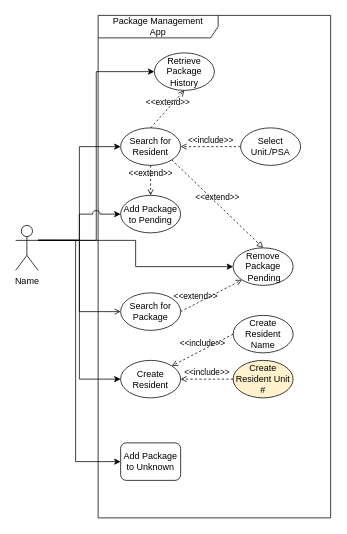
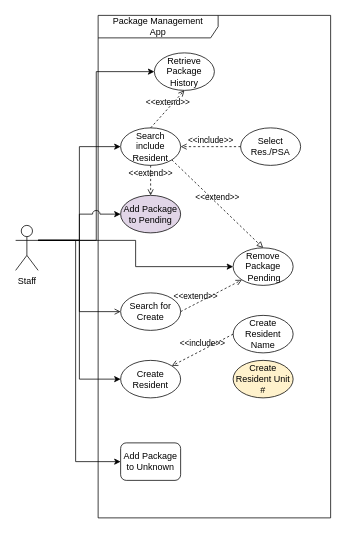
- <mxCell id="3" value="Search for Resident" style="ellipse;whiteSpace=wrap;html=1;" vertex="1" parent="2"><mxGeometry x="30" y="150" width="80" height="50" as="geometry" /></mxCell>
+ <mxCell id="3" value="Search include Resident" style="ellipse;whiteSpace=wrap;html=1;" vertex="1" parent="2"><mxGeometry x="30" y="150" width="80" height="50" as="geometry" /></mxCell>
- <mxCell id="4" value="Select Unit./PSA" style="ellipse;whiteSpace=wrap;html=1;" vertex="1" parent="2"><mxGeometry x="190" y="150" width="80" height="50" as="geometry" /></mxCell>
+ <mxCell id="4" value="Select Res./PSA" style="ellipse;whiteSpace=wrap;html=1;" vertex="1" parent="2"><mxGeometry x="190" y="150" width="80" height="50" as="geometry" /></mxCell>
- <mxCell id="7" value="Add Package&lt;br&gt;to Pending" style="ellipse;whiteSpace=wrap;html=1;" vertex="1" parent="2"><mxGeometry x="30" y="240" width="80" height="50" as="geometry" /></mxCell>
+ <mxCell id="7" value="Add Package&lt;br&gt;to Pending" style="ellipse;whiteSpace=wrap;html=1;fillColor=#e1d5e7;" vertex="1" parent="2"><mxGeometry x="30" y="240" width="80" height="50" as="geometry" /></mxCell>
- <mxCell id="27" value="Name" style="shape=umlActor;verticalLabelPosition=bottom;verticalAlign=top;html=1;outlineConnect=0;" vertex="1" parent="1"><mxGeometry x="20" y="300" width="30" height="60" as="geometry" /></mxCell>
+ <mxCell id="27" value="Staff" style="shape=umlActor;verticalLabelPosition=bottom;verticalAlign=top;html=1;outlineConnect=0;" vertex="1" parent="1"><mxGeometry x="20" y="300" width="30" height="60" as="geometry" /></mxCell>
- <mxCell id="10" value="Search for Package" style="ellipse;whiteSpace=wrap;html=1;" vertex="1" parent="2"><mxGeometry x="30" y="370" width="80" height="50" as="geometry" /></mxCell>
+ <mxCell id="10" value="Search for Create" style="ellipse;whiteSpace=wrap;html=1;" vertex="1" parent="2"><mxGeometry x="30" y="370" width="80" height="50" as="geometry" /></mxCell>
- <mxCell id="18" value="&amp;lt;&amp;lt;include&amp;gt;&amp;gt;" style="html=1;verticalAlign=bottom;labelBackgroundColor=none;endArrow=open;endFill=0;dashed=1;rounded=0;exitX=0;exitY=0.5;exitDx=0;exitDy=0;entryX=1;entryY=0.5;entryDx=0;entryDy=0;" edge="1" parent="2" source="16" target="14"><mxGeometry width="160" relative="1" as="geometry"><mxPoint x="190" y="435" as="sourcePoint" /><mxPoint x="109" y="477" as="targetPoint" /></mxGeometry></mxCell>
